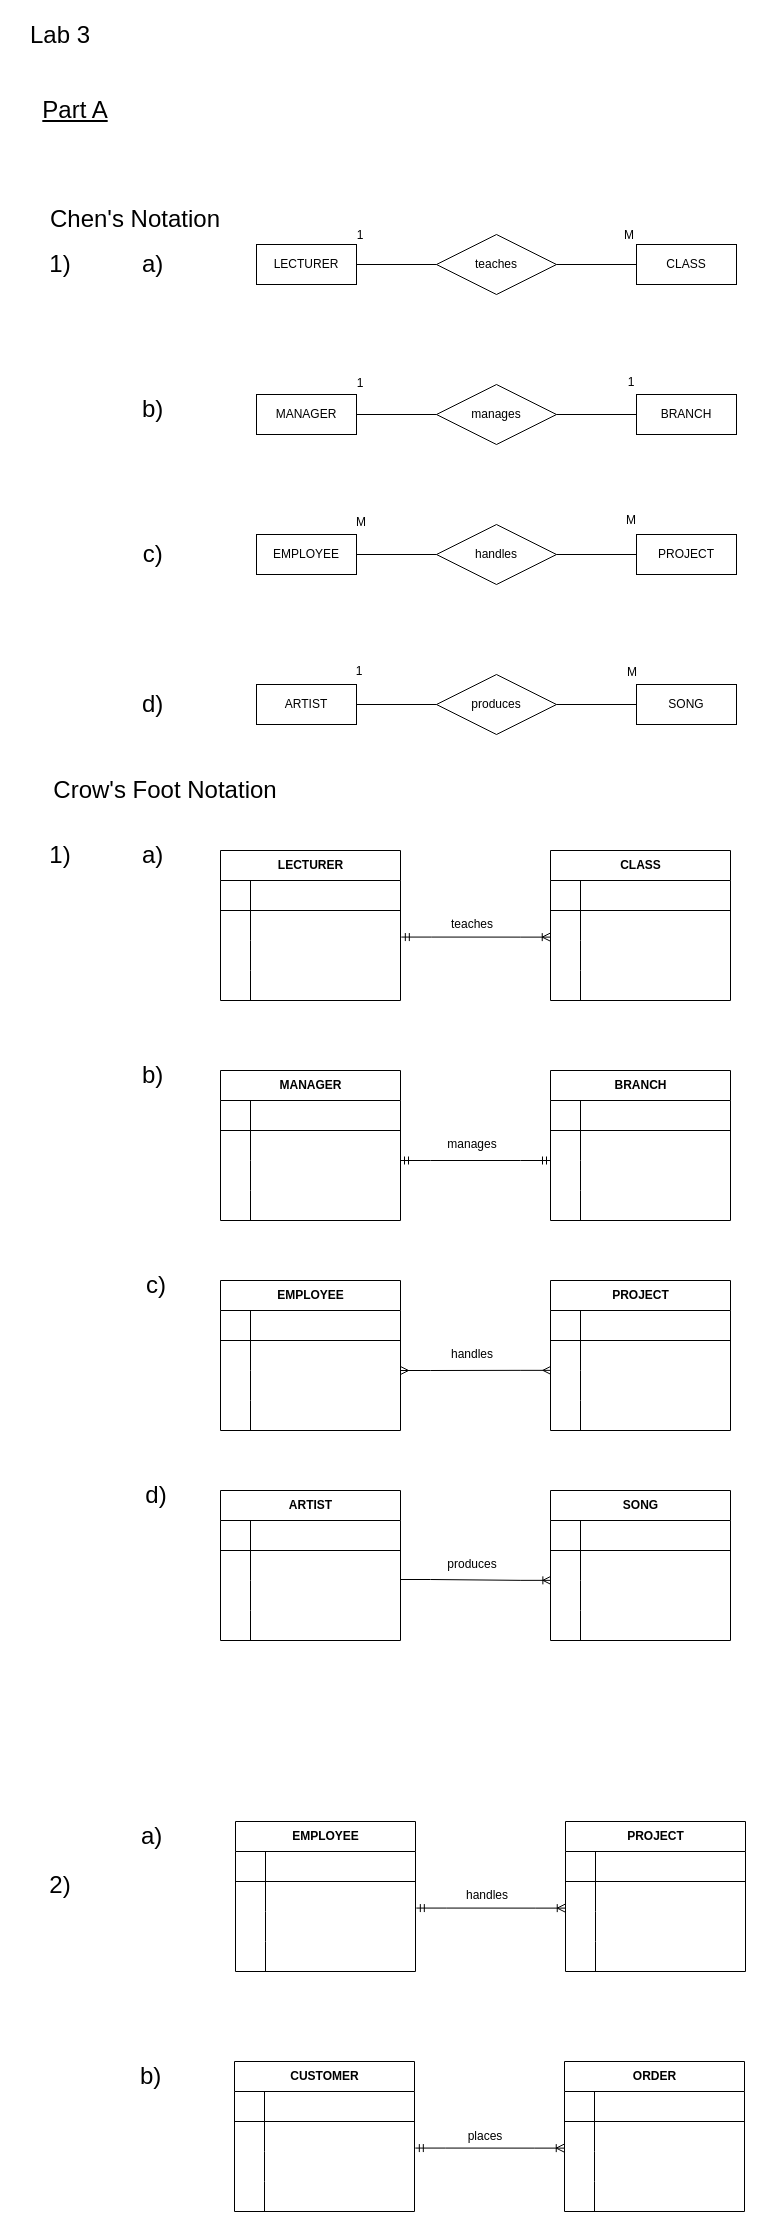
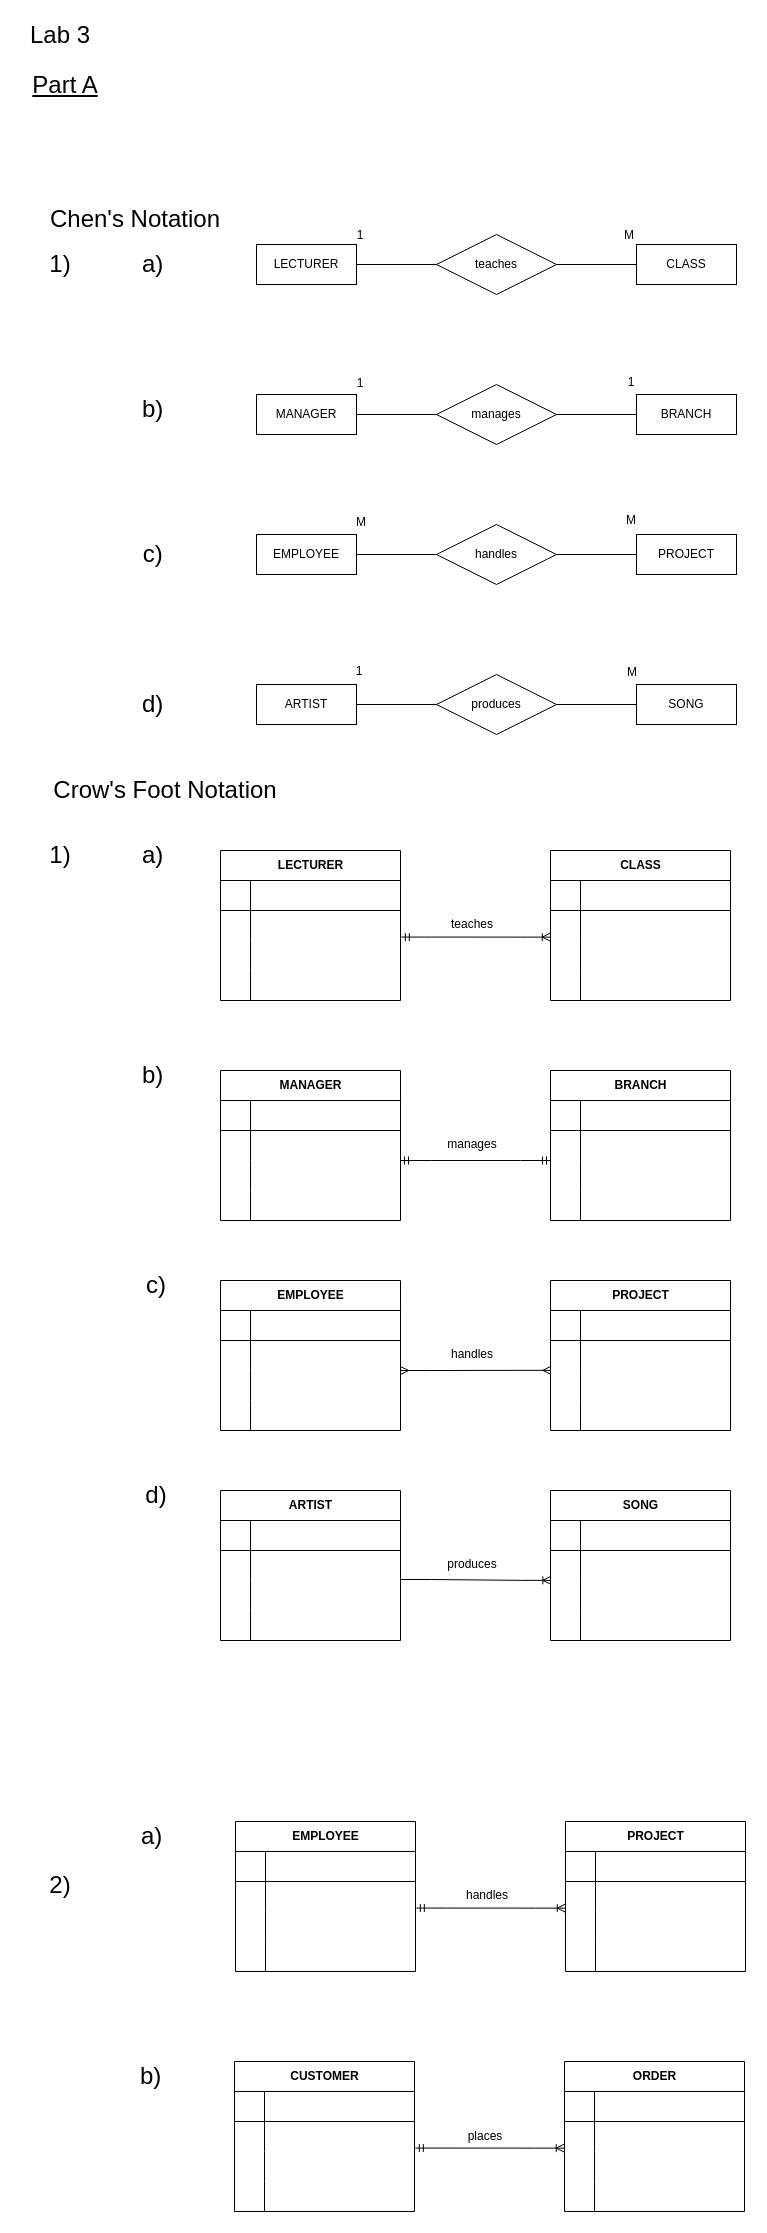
- <mxCell id="35" value="&lt;font style=&quot;font-size: 24px;&quot;&gt;&lt;u&gt;Part A&lt;/u&gt;&lt;/font&gt;" style="text;html=1;strokeColor=none;fillColor=none;align=center;verticalAlign=middle;whiteSpace=wrap;rounded=0;" vertex="1" parent="1"><mxGeometry x="35" y="95" width="80" height="30" as="geometry" /></mxCell>
+ <mxCell id="35" value="&lt;font style=&quot;font-size: 24px;&quot;&gt;&lt;u&gt;Part A&lt;/u&gt;&lt;/font&gt;" style="text;html=1;strokeColor=none;fillColor=none;align=center;verticalAlign=middle;whiteSpace=wrap;rounded=0;" vertex="1" parent="1"><mxGeometry x="25" y="70" width="80" height="30" as="geometry" /></mxCell>
